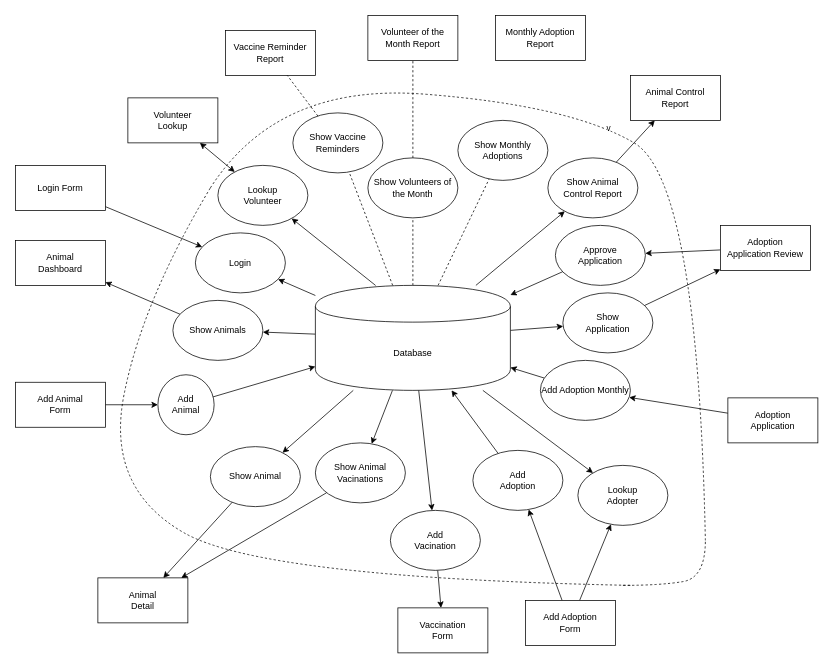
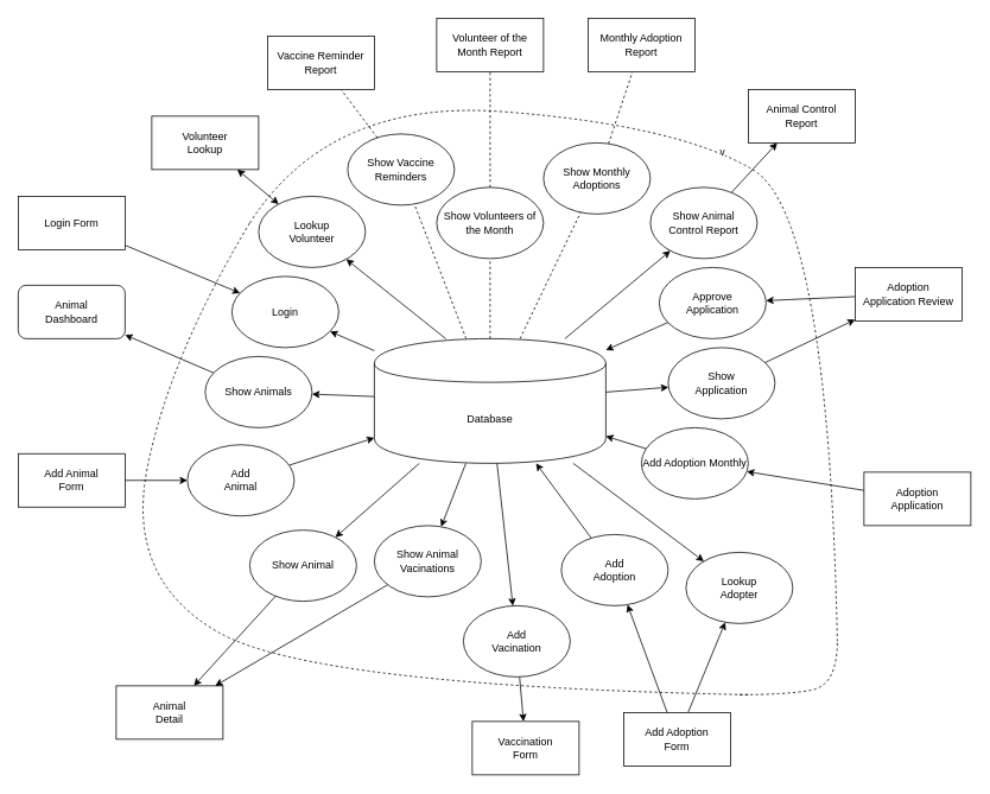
+ <mxCell id="65" style="edgeStyle=none;rounded=0;orthogonalLoop=1;jettySize=auto;html=1;dashed=1;startArrow=none;startFill=0;endArrow=none;endFill=0;" edge="1" parent="1" source="66" target="12"><mxGeometry relative="1" as="geometry" /></mxCell>
- <mxCell id="4" value="Animal&lt;br&gt;Dashboard" style="rounded=0;whiteSpace=wrap;html=1;" vertex="1" parent="1"><mxGeometry x="20" y="320" width="120" height="60" as="geometry" /></mxCell>
+ <mxCell id="4" value="Animal&lt;br&gt;Dashboard" style="whiteSpace=wrap;html=1;rounded=1;" vertex="1" parent="1"><mxGeometry x="20" y="320" width="120" height="60" as="geometry" /></mxCell>
- <mxCell id="32" value="Add&lt;br&gt;Animal" style="ellipse;whiteSpace=wrap;html=1;" vertex="1" parent="1"><mxGeometry x="210" y="499.18" width="75" height="80" as="geometry" /></mxCell>
+ <mxCell id="32" value="Add&lt;br&gt;Animal" style="ellipse;whiteSpace=wrap;html=1;" vertex="1" parent="1"><mxGeometry x="210" y="499.18" width="120" height="80" as="geometry" /></mxCell>
